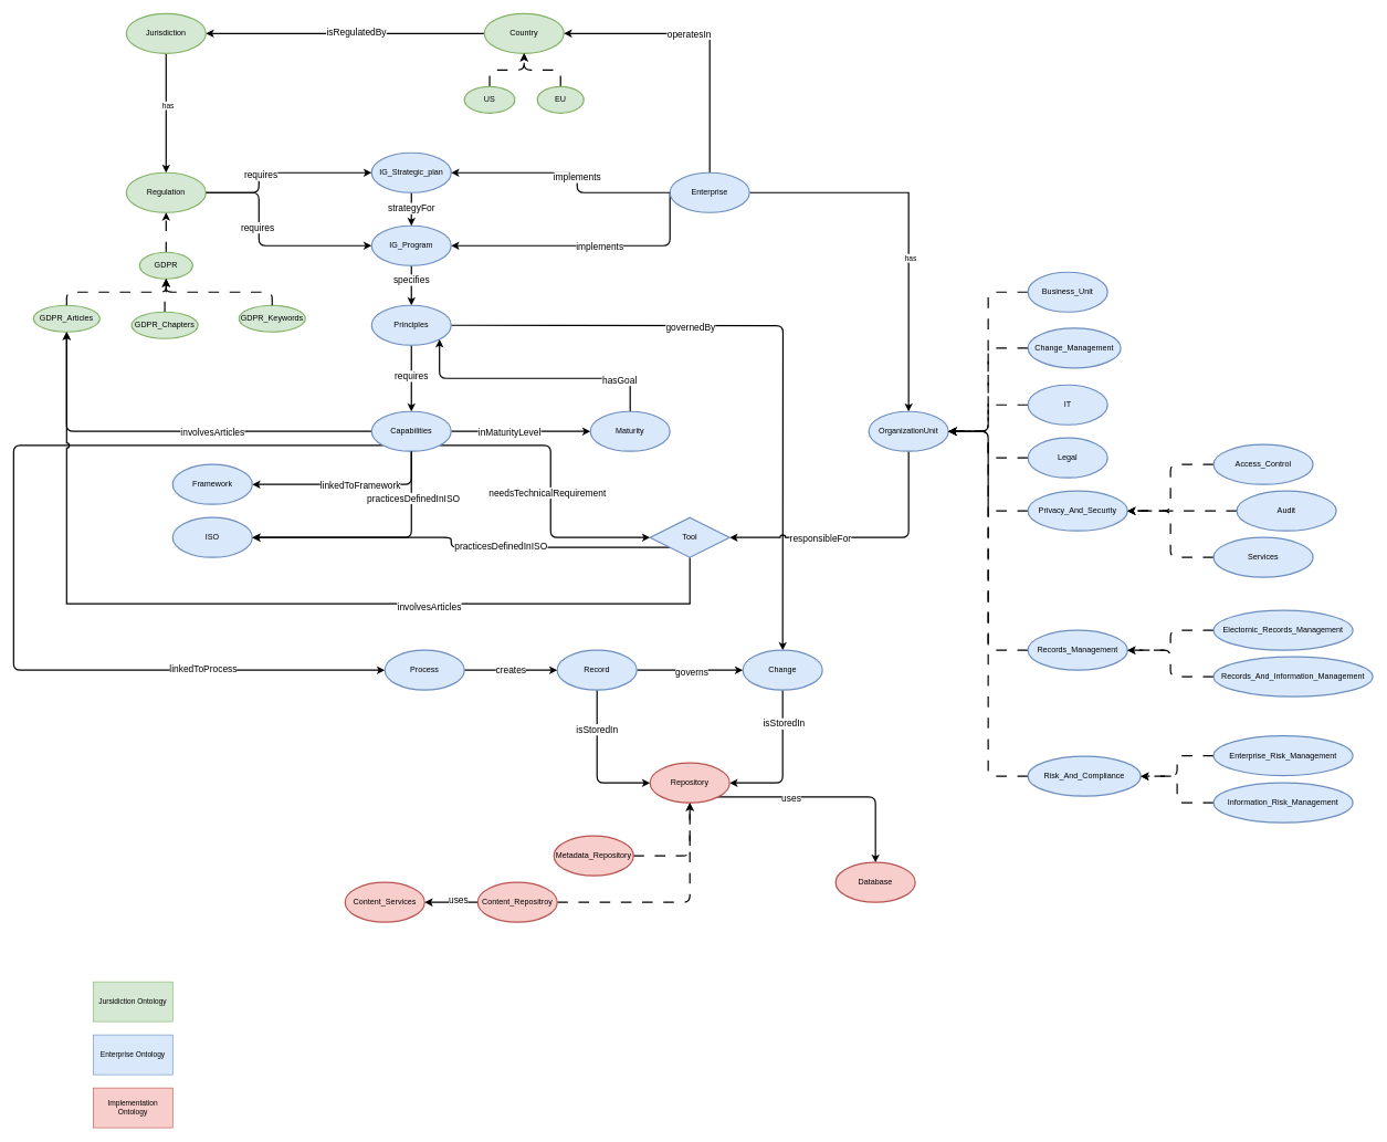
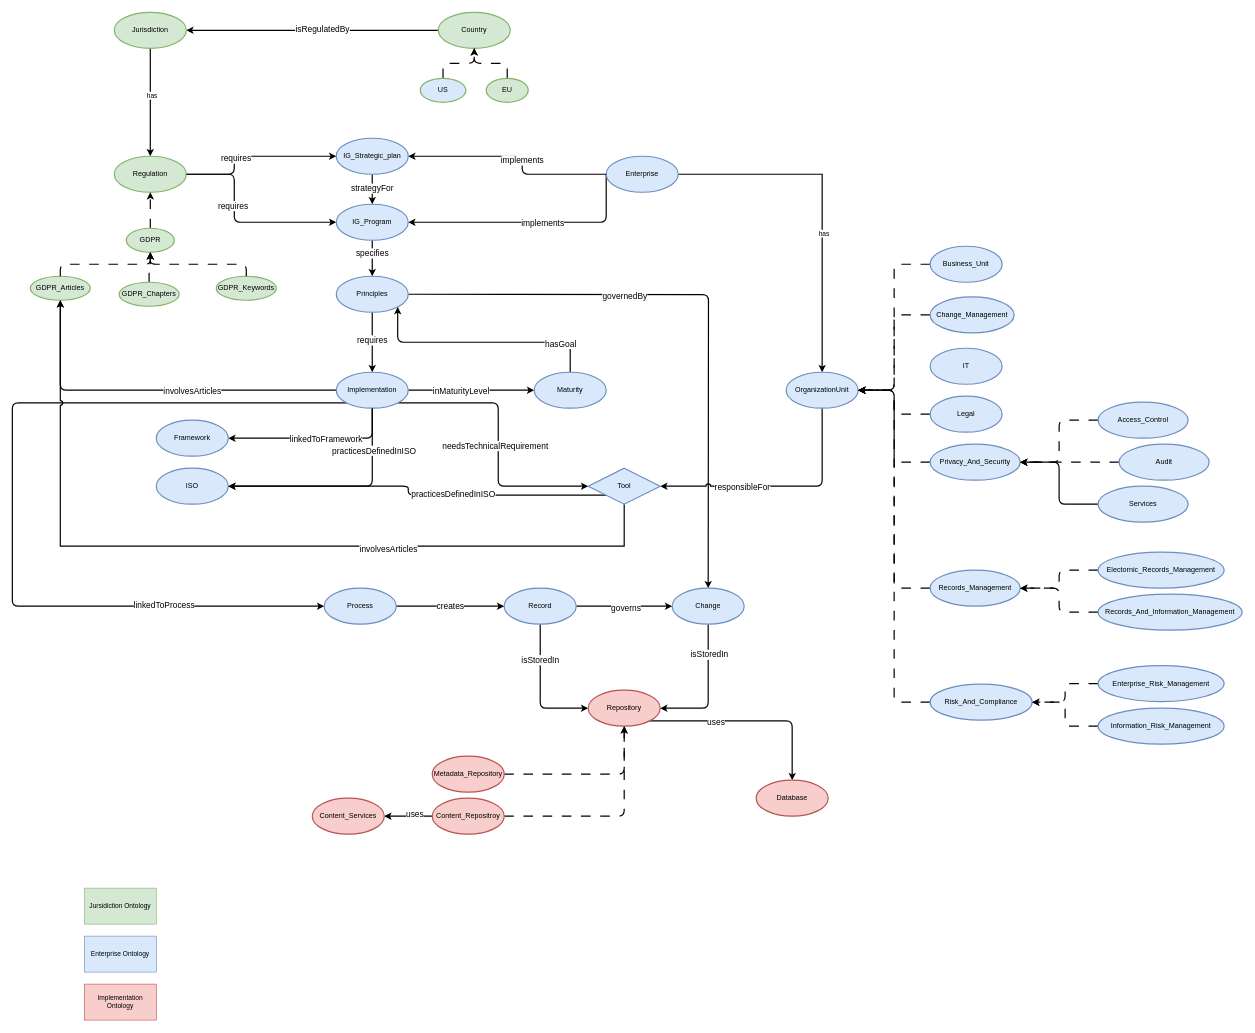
- <mxCell id="5" style="edgeStyle=orthogonalEdgeStyle;rounded=1;orthogonalLoop=1;jettySize=auto;html=1;exitX=0.5;exitY=0;exitDx=0;exitDy=0;entryX=1;entryY=0.5;entryDx=0;entryDy=0;strokeWidth=2;fontSize=12;" edge="1" parent="1" source="11" target="4"><mxGeometry relative="1" as="geometry"><Array as="points"><mxPoint x="1070" y="50" /></Array></mxGeometry></mxCell>
- <mxCell id="6" value="&lt;font style=&quot;font-size: 14px;&quot;&gt;operatesIn&lt;/font&gt;" style="edgeLabel;html=1;align=center;verticalAlign=middle;resizable=0;points=[];" vertex="1" connectable="0" parent="5"><mxGeometry x="0.125" relative="1" as="geometry"><mxPoint as="offset" /></mxGeometry></mxCell>
- <mxCell id="19" value="US" style="ellipse;whiteSpace=wrap;html=1;strokeWidth=2;fillColor=#d5e8d4;strokeColor=#82b366;" vertex="1" parent="1"><mxGeometry x="700" y="130" width="76" height="40" as="geometry" /></mxCell>
+ <mxCell id="19" value="US" style="ellipse;whiteSpace=wrap;html=1;strokeWidth=2;fillColor=#dae8fc;strokeColor=#82b366;" vertex="1" parent="1"><mxGeometry x="700" y="130" width="76" height="40" as="geometry" /></mxCell>
- <mxCell id="70" style="edgeStyle=orthogonalEdgeStyle;rounded=1;orthogonalLoop=1;jettySize=auto;html=1;exitX=0;exitY=0.5;exitDx=0;exitDy=0;entryX=1;entryY=0.5;entryDx=0;entryDy=0;dashed=1;dashPattern=8 8;strokeWidth=2;" edge="1" parent="1" source="71" target="65"><mxGeometry relative="1" as="geometry" /></mxCell>
- <mxCell id="55" value="Capabilities" style="ellipse;whiteSpace=wrap;html=1;strokeWidth=2;fillColor=#dae8fc;strokeColor=#6c8ebf;" vertex="1" parent="1"><mxGeometry x="560" y="620" width="120" height="60" as="geometry" /></mxCell>
+ <mxCell id="55" value="Implementation" style="ellipse;whiteSpace=wrap;html=1;strokeWidth=2;fillColor=#dae8fc;strokeColor=#6c8ebf;" vertex="1" parent="1"><mxGeometry x="560" y="620" width="120" height="60" as="geometry" /></mxCell>
- <mxCell id="84" style="edgeStyle=orthogonalEdgeStyle;rounded=1;orthogonalLoop=1;jettySize=auto;html=1;exitX=0;exitY=0.5;exitDx=0;exitDy=0;entryX=1;entryY=0.5;entryDx=0;entryDy=0;dashed=1;dashPattern=8 8;strokeWidth=2;" edge="1" parent="1" source="85" target="79"><mxGeometry relative="1" as="geometry" /></mxCell>
+ <mxCell id="84" style="edgeStyle=orthogonalEdgeStyle;rounded=1;orthogonalLoop=1;jettySize=auto;html=1;exitX=0;exitY=0.5;exitDx=0;exitDy=0;entryX=1;entryY=0.5;entryDx=0;entryDy=0;dashed=0;dashPattern=8 8;strokeWidth=2;" edge="1" parent="1" source="85" target="79"><mxGeometry relative="1" as="geometry" /></mxCell>
- <mxCell id="109" value="Process" style="ellipse;whiteSpace=wrap;html=1;strokeWidth=2;fillColor=#dae8fc;strokeColor=#6c8ebf;" vertex="1" parent="1"><mxGeometry x="580" y="980" width="120" height="60" as="geometry" /></mxCell>
+ <mxCell id="109" value="Process" style="ellipse;whiteSpace=wrap;html=1;strokeWidth=2;fillColor=#dae8fc;strokeColor=#6c8ebf;" vertex="1" parent="1"><mxGeometry x="540" y="980" width="120" height="60" as="geometry" /></mxCell>
- <mxCell id="119" value="Metadata_Repository" style="ellipse;whiteSpace=wrap;html=1;strokeWidth=2;fillColor=#f8cecc;strokeColor=#b85450;" vertex="1" parent="1"><mxGeometry x="835" y="1260" width="120" height="60" as="geometry" /></mxCell>
+ <mxCell id="119" value="Metadata_Repository" style="ellipse;whiteSpace=wrap;html=1;strokeWidth=2;fillColor=#f8cecc;strokeColor=#b85450;" vertex="1" parent="1"><mxGeometry x="720" y="1260" width="120" height="60" as="geometry" /></mxCell>
